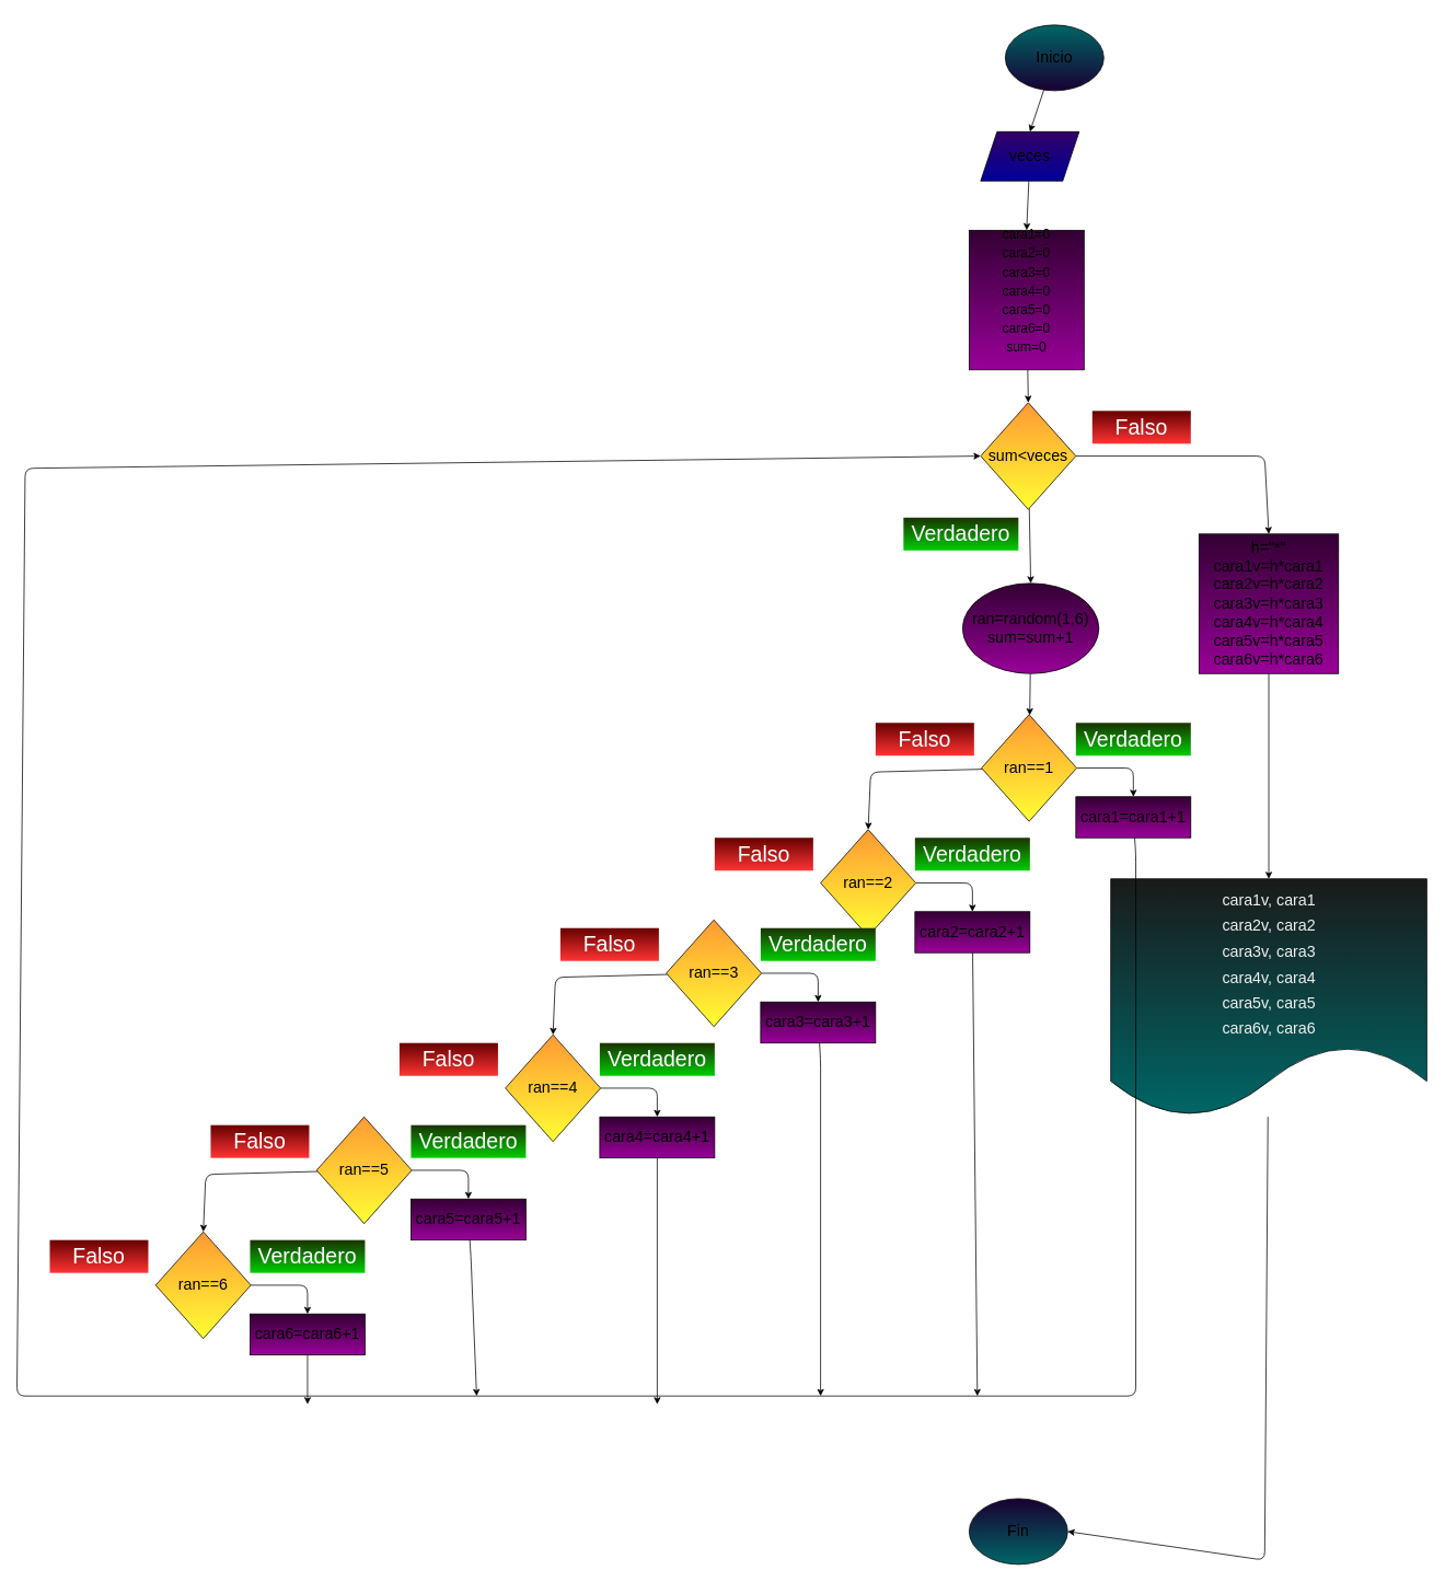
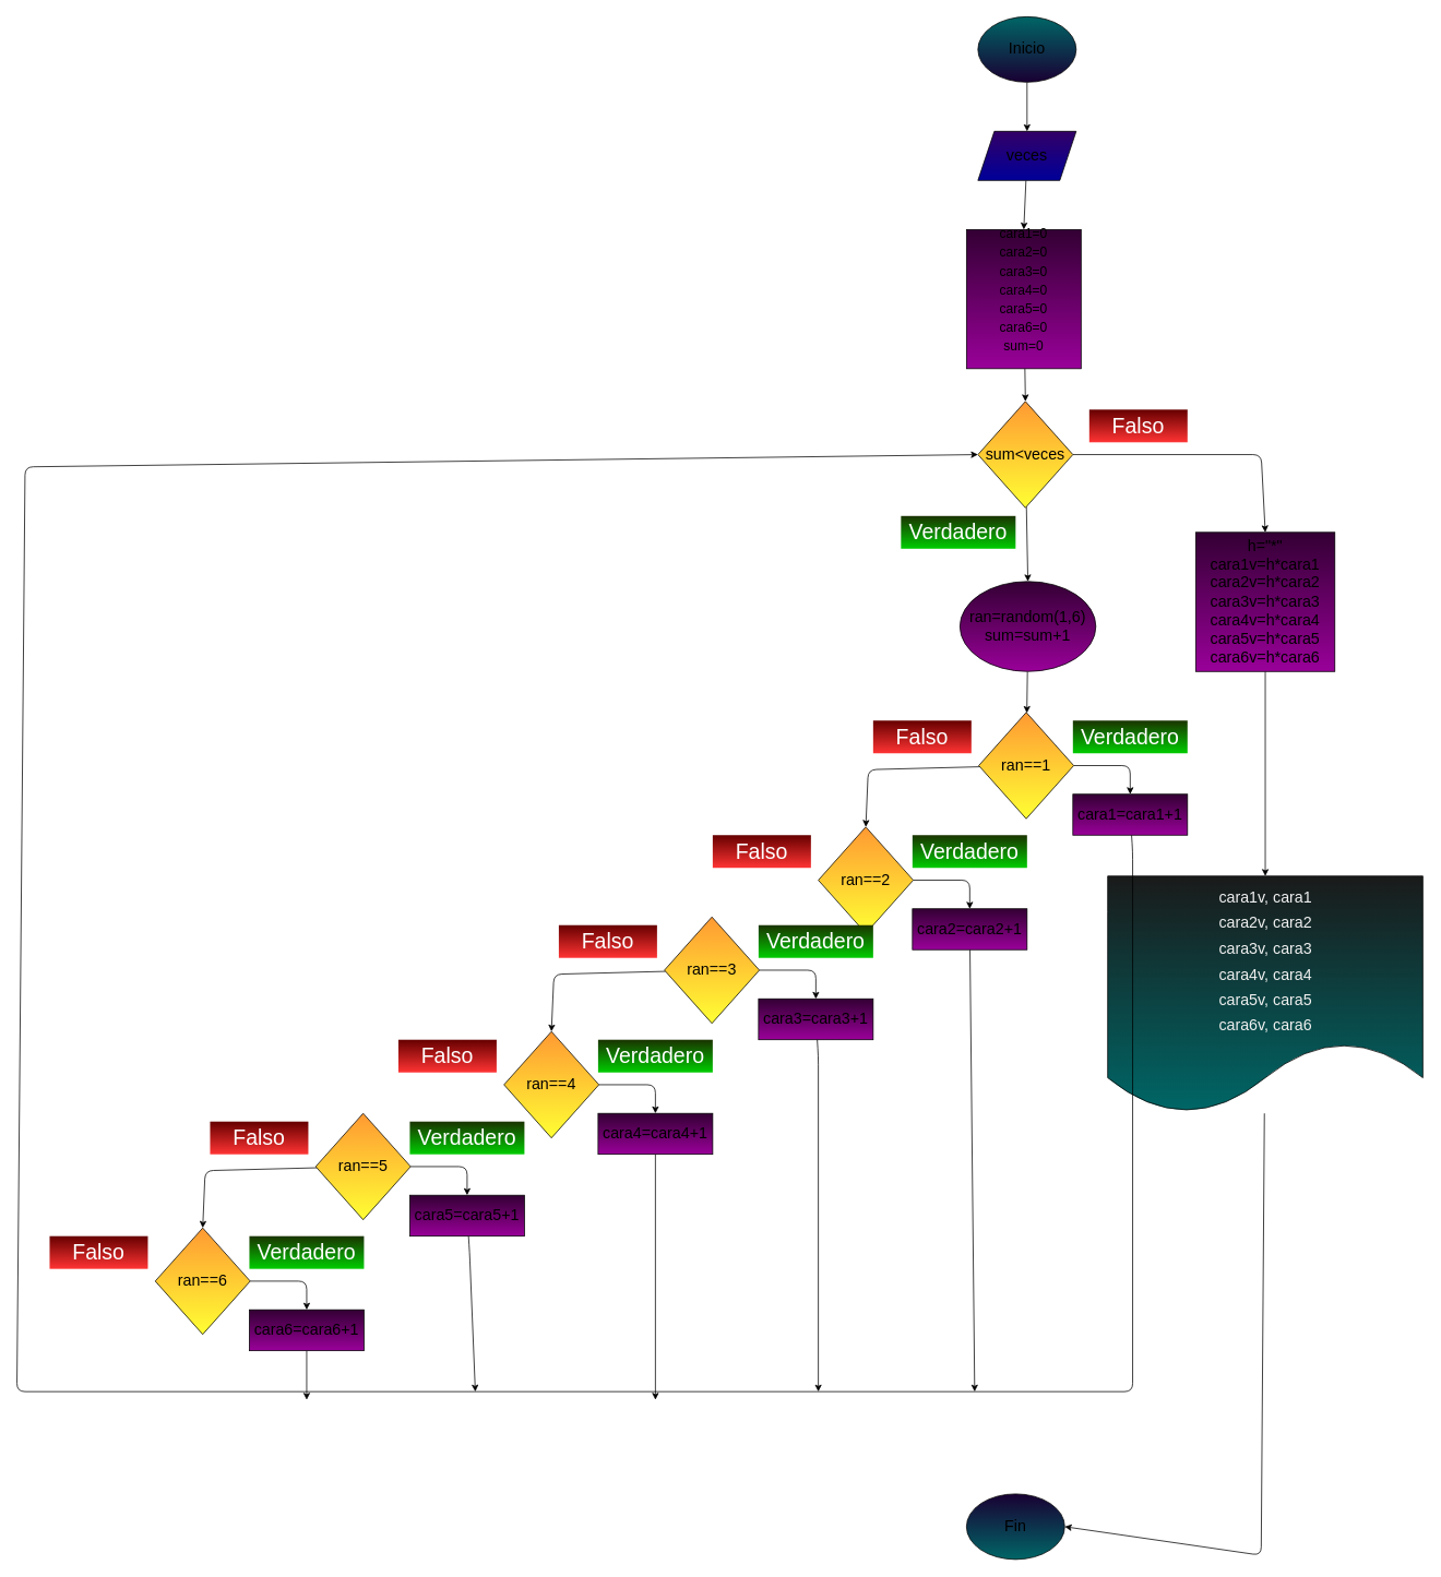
- <mxCell id="3" value="Inicio" style="ellipse;whiteSpace=wrap;html=1;fontSize=19;gradientColor=#190033;fillColor=#006666;" parent="1" vertex="1"><mxGeometry x="1224" y="30" width="120" height="80" as="geometry" /></mxCell>
+ <mxCell id="3" value="Inicio" style="ellipse;whiteSpace=wrap;html=1;fontSize=19;gradientColor=#190033;fillColor=#006666;" parent="1" vertex="1"><mxGeometry x="1194" y="20" width="120" height="80" as="geometry" /></mxCell>
